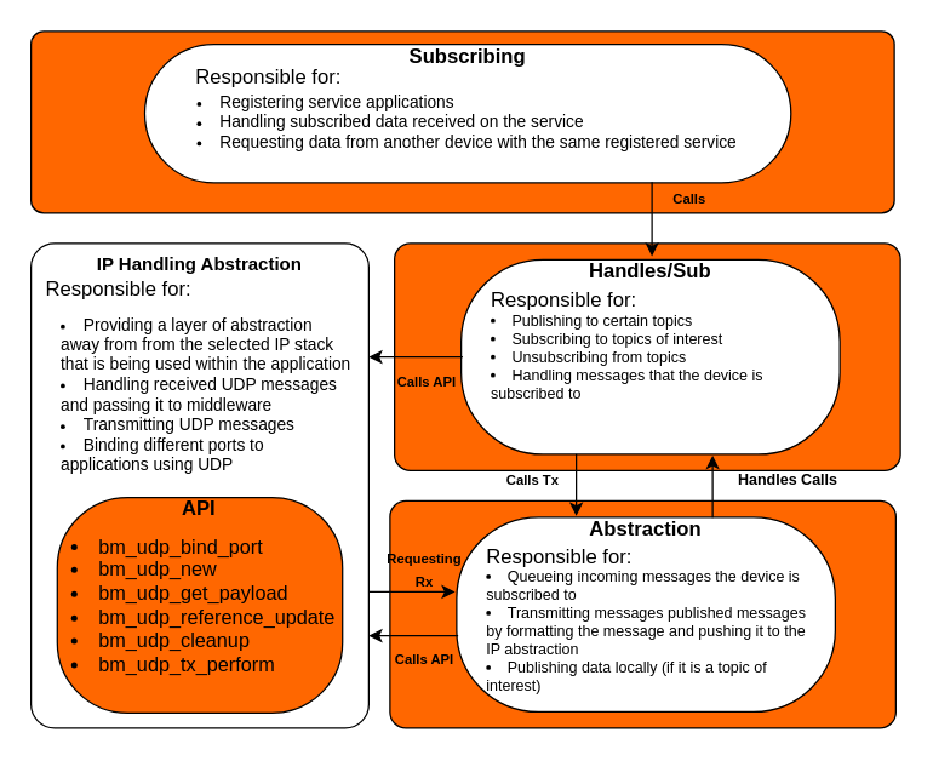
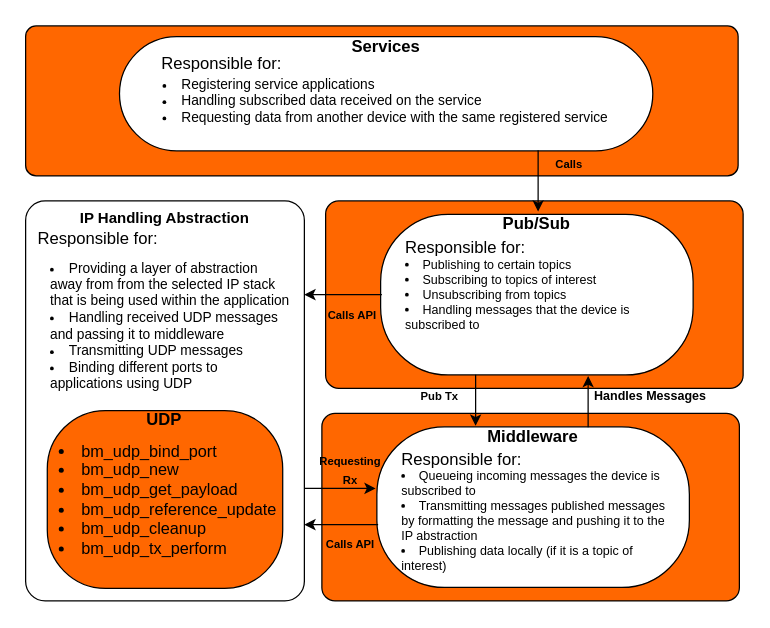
- <mxCell id="27" value="Subscribing" style="html=1;overflow=block;blockSpacing=1;whiteSpace=wrap;fontSize=13.3;fontStyle=1;spacing=0;strokeColor=#000000;fillOpacity=100;rounded=1;absoluteArcSize=1;arcSize=108;fillColor=#FFFFFF;strokeWidth=NaN;container=1;pointerEvents=0;collapsible=0;recursiveResize=0;lucidId=lJpaGHonDv_a;verticalAlign=top;fontColor=#000000;" vertex="1" parent="25"><mxGeometry x="75.09" y="8.57" width="426.65" height="91.43" as="geometry" /></mxCell>
+ <mxCell id="27" value="Services" style="html=1;overflow=block;blockSpacing=1;whiteSpace=wrap;fontSize=13.3;fontStyle=1;spacing=0;strokeColor=#000000;fillOpacity=100;rounded=1;absoluteArcSize=1;arcSize=108;fillColor=#FFFFFF;strokeWidth=NaN;container=1;pointerEvents=0;collapsible=0;recursiveResize=0;lucidId=lJpaGHonDv_a;verticalAlign=top;fontColor=#000000;" vertex="1" parent="25"><mxGeometry x="75.09" y="8.57" width="426.65" height="91.43" as="geometry" /></mxCell>
- <mxCell id="20" value="Handles/Sub" style="html=1;overflow=block;blockSpacing=1;whiteSpace=wrap;fontSize=13.3;fontStyle=1;spacing=0;strokeColor=#000000;fillOpacity=100;rounded=1;absoluteArcSize=1;arcSize=108;fillColor=#FFFFFF;strokeWidth=NaN;container=1;pointerEvents=0;collapsible=0;recursiveResize=0;lucidId=lJpaGHonDv_a;verticalAlign=top;fontColor=#000000;" vertex="1" parent="18"><mxGeometry x="44" y="10.714" width="250" height="128.571" as="geometry" /></mxCell>
+ <mxCell id="20" value="Pub/Sub" style="html=1;overflow=block;blockSpacing=1;whiteSpace=wrap;fontSize=13.3;fontStyle=1;spacing=0;strokeColor=#000000;fillOpacity=100;rounded=1;absoluteArcSize=1;arcSize=108;fillColor=#FFFFFF;strokeWidth=NaN;container=1;pointerEvents=0;collapsible=0;recursiveResize=0;lucidId=lJpaGHonDv_a;verticalAlign=top;fontColor=#000000;" vertex="1" parent="18"><mxGeometry x="44" y="10.714" width="250" height="128.571" as="geometry" /></mxCell>
- <mxCell id="34" value="&lt;font style=&quot;font-size: 9px;&quot;&gt;Calls Tx&lt;/font&gt;" style="text;html=1;align=center;verticalAlign=middle;whiteSpace=wrap;rounded=0;fontStyle=1" vertex="1" parent="1"><mxGeometry x="320" y="300" width="63" height="32.143" as="geometry" /></mxCell>
+ <mxCell id="34" value="&lt;font style=&quot;font-size: 9px;&quot;&gt;Pub Tx&lt;/font&gt;" style="text;html=1;align=center;verticalAlign=middle;whiteSpace=wrap;rounded=0;fontStyle=1" vertex="1" parent="1"><mxGeometry x="320" y="300" width="63" height="32.143" as="geometry" /></mxCell>
- <mxCell id="35" value="&lt;font size=&quot;1&quot;&gt;Handles Calls&lt;/font&gt;" style="text;html=1;align=center;verticalAlign=middle;whiteSpace=wrap;rounded=0;fontStyle=1" vertex="1" parent="1"><mxGeometry x="470" y="300" width="100" height="32.14" as="geometry" /></mxCell>
+ <mxCell id="35" value="&lt;font size=&quot;1&quot;&gt;Handles Messages&lt;/font&gt;" style="text;html=1;align=center;verticalAlign=middle;whiteSpace=wrap;rounded=0;fontStyle=1" vertex="1" parent="1"><mxGeometry x="470" y="300" width="100" height="32.14" as="geometry" /></mxCell>
- <mxCell id="15" value="API" style="html=1;overflow=block;blockSpacing=1;whiteSpace=wrap;fontSize=13.3;fontStyle=1;spacing=0;verticalAlign=top;strokeColor=#000000;rounded=1;absoluteArcSize=1;arcSize=93;fillColor=#FF6700;strokeWidth=NaN;container=0;pointerEvents=0;collapsible=0;recursiveResize=0;lucidId=_Jpa2be36_ob;fontColor=#000000;" parent="14" vertex="1"><mxGeometry width="188.34" height="142.28" as="geometry" /></mxCell>
+ <mxCell id="15" value="UDP" style="html=1;overflow=block;blockSpacing=1;whiteSpace=wrap;fontSize=13.3;fontStyle=1;spacing=0;verticalAlign=top;strokeColor=#000000;rounded=1;absoluteArcSize=1;arcSize=93;fillColor=#FF6700;strokeWidth=NaN;container=0;pointerEvents=0;collapsible=0;recursiveResize=0;lucidId=_Jpa2be36_ob;fontColor=#000000;" parent="14" vertex="1"><mxGeometry width="188.34" height="142.28" as="geometry" /></mxCell>
- <mxCell id="4" value="Abstraction" style="html=1;overflow=block;blockSpacing=1;whiteSpace=wrap;fontSize=13.3;fontStyle=1;spacing=0;strokeColor=#000000;fillOpacity=100;rounded=1;absoluteArcSize=1;arcSize=108;fillColor=#FFFFFF;strokeWidth=NaN;container=1;pointerEvents=0;collapsible=0;recursiveResize=0;lucidId=lJpaGHonDv_a;verticalAlign=top;fontColor=#000000;" parent="2" vertex="1"><mxGeometry x="44" y="10.714" width="250" height="128.571" as="geometry" /></mxCell>
+ <mxCell id="4" value="Middleware" style="html=1;overflow=block;blockSpacing=1;whiteSpace=wrap;fontSize=13.3;fontStyle=1;spacing=0;strokeColor=#000000;fillOpacity=100;rounded=1;absoluteArcSize=1;arcSize=108;fillColor=#FFFFFF;strokeWidth=NaN;container=1;pointerEvents=0;collapsible=0;recursiveResize=0;lucidId=lJpaGHonDv_a;verticalAlign=top;fontColor=#000000;" parent="2" vertex="1"><mxGeometry x="44" y="10.714" width="250" height="128.571" as="geometry" /></mxCell>
